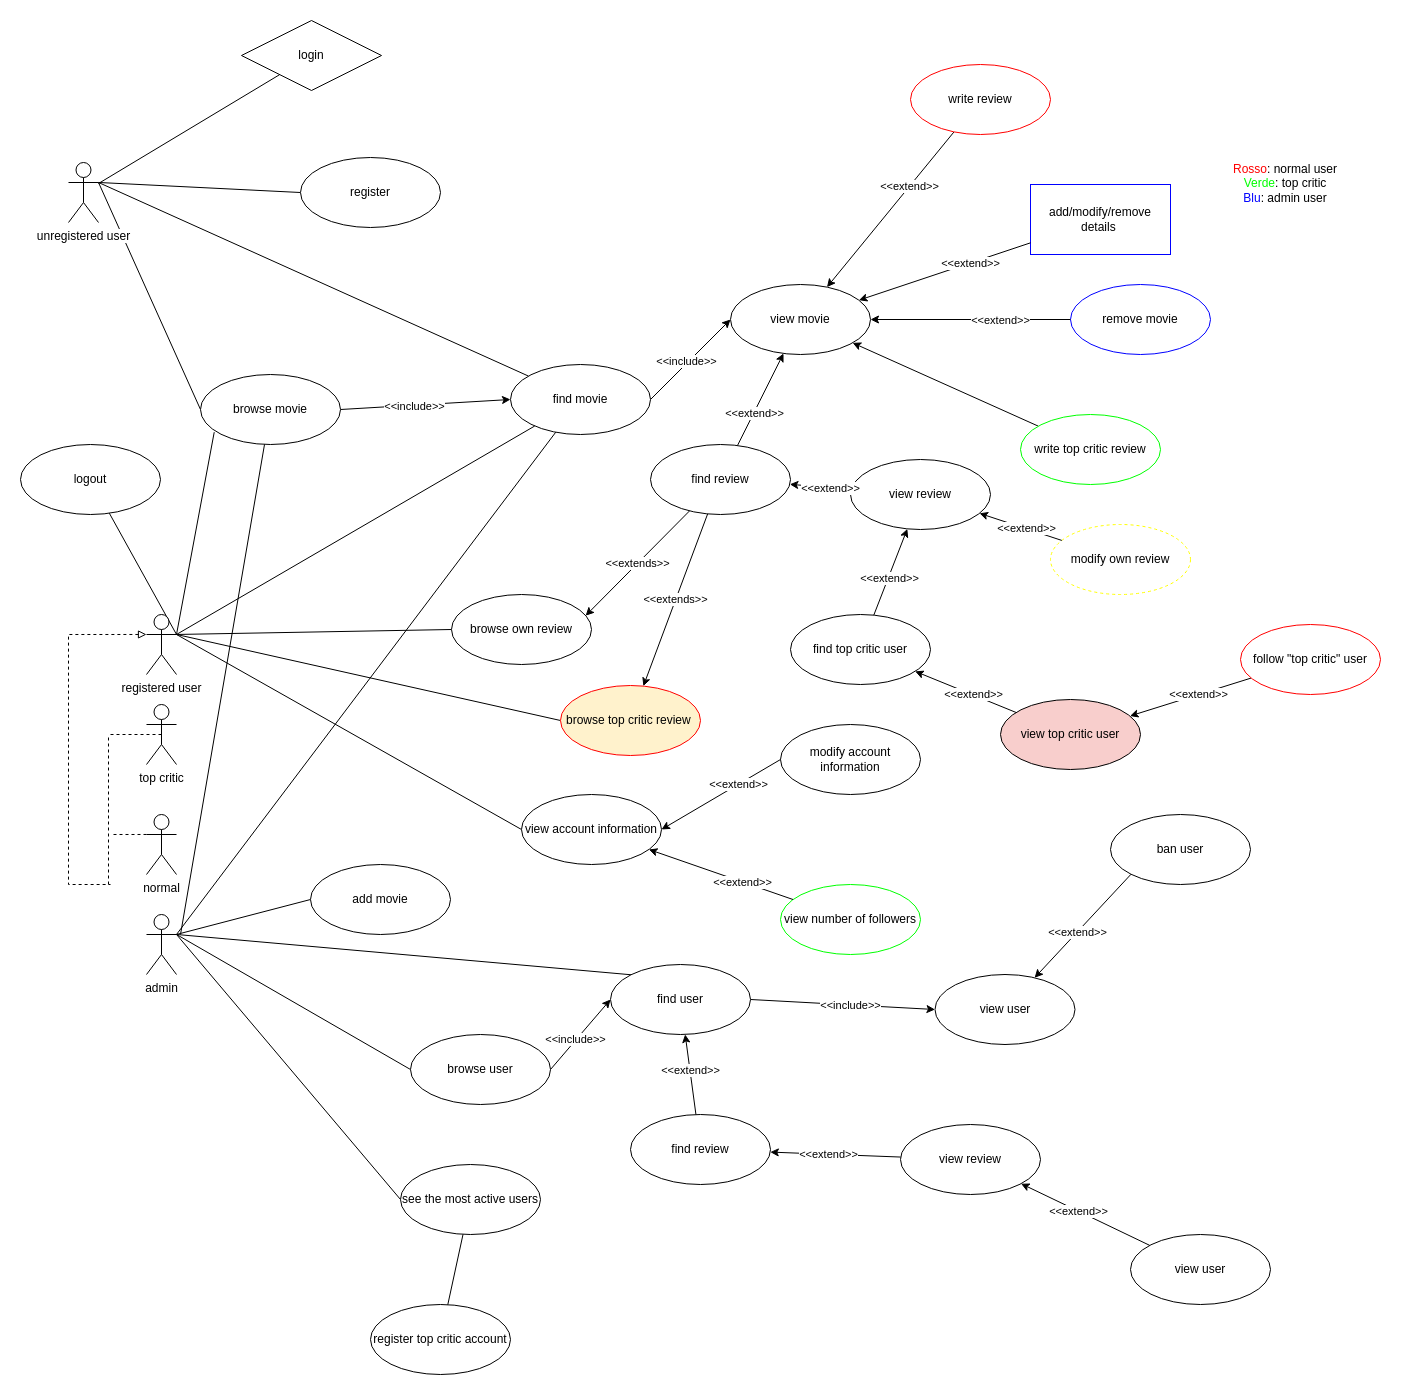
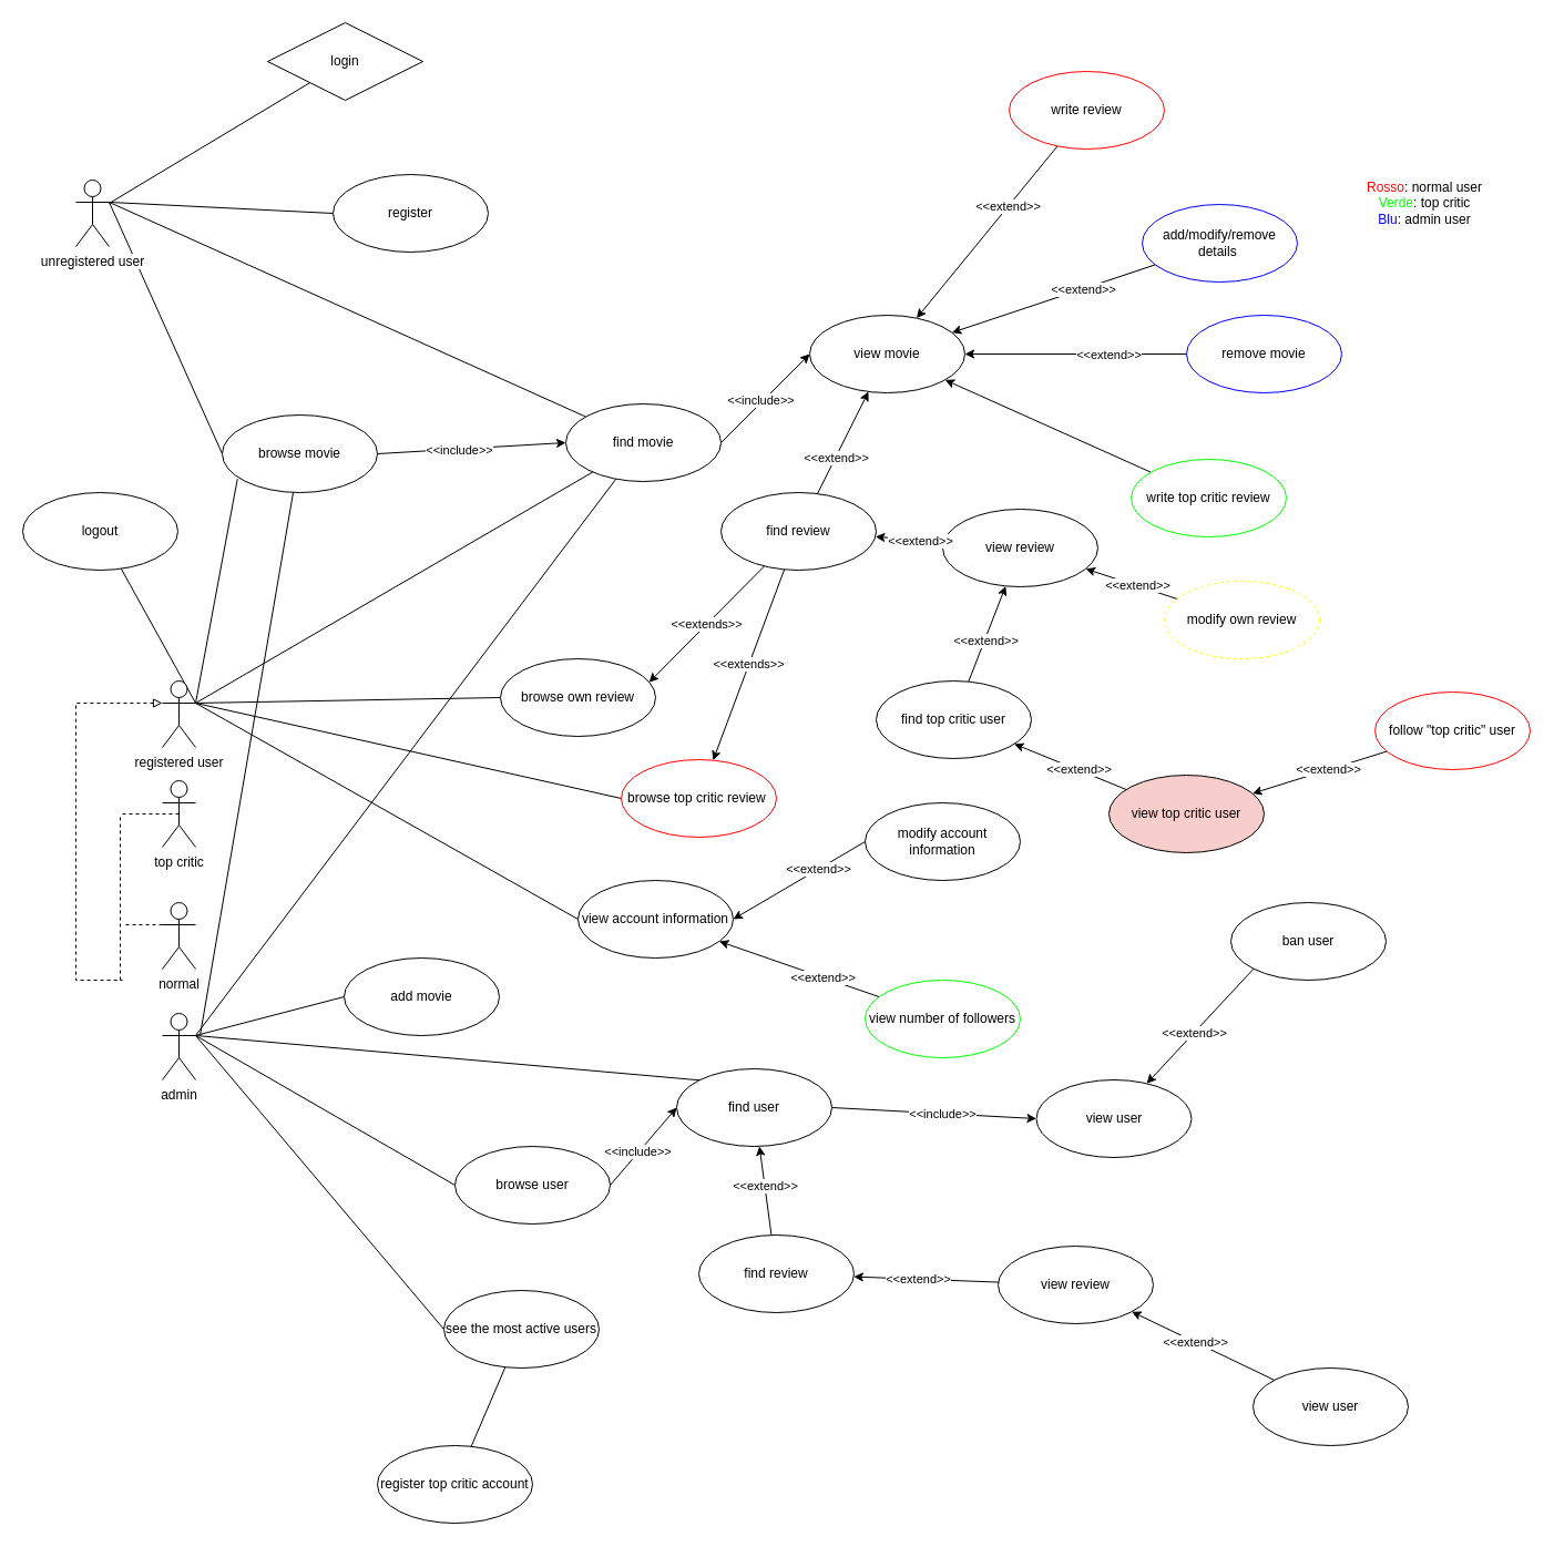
- <mxCell id="61" value="add/modify/remove details&amp;nbsp;" style="whiteSpace=wrap;html=1;fontStyle=0;strokeColor=#0000FF;rounded=0;" parent="1" vertex="1"><mxGeometry x="1030" y="184" width="140" height="70" as="geometry" /></mxCell>
+ <mxCell id="61" value="add/modify/remove details&amp;nbsp;" style="ellipse;whiteSpace=wrap;html=1;fontStyle=0;strokeColor=#0000FF;" parent="1" vertex="1"><mxGeometry x="1030" y="184" width="140" height="70" as="geometry" /></mxCell>
- <mxCell id="50" value="browse top critic review&amp;nbsp;" style="ellipse;whiteSpace=wrap;html=1;strokeColor=#FF0000;fillColor=#fff2cc;" parent="1" vertex="1"><mxGeometry x="560" y="685" width="140" height="70" as="geometry" /></mxCell>
+ <mxCell id="50" value="browse top critic review&amp;nbsp;" style="ellipse;whiteSpace=wrap;html=1;strokeColor=#FF0000;" parent="1" vertex="1"><mxGeometry x="560" y="685" width="140" height="70" as="geometry" /></mxCell>
- <mxCell id="101" value="register top critic account" style="ellipse;whiteSpace=wrap;html=1;fontStyle=0" vertex="1" parent="1"><mxGeometry x="370" y="1304" width="140" height="70" as="geometry" /></mxCell>
+ <mxCell id="101" value="register top critic account" style="ellipse;whiteSpace=wrap;html=1;fontStyle=0" vertex="1" parent="1"><mxGeometry x="340" y="1304" width="140" height="70" as="geometry" /></mxCell>
